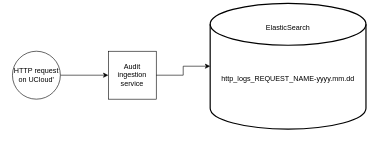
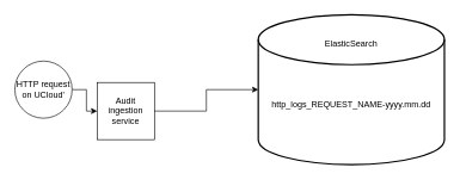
- <mxCell id="2" value="&lt;div&gt;ElasticSearch&lt;/div&gt;&lt;div&gt;&lt;br&gt;&lt;/div&gt;&lt;div&gt;&lt;br&gt;&lt;/div&gt;&lt;div&gt;&lt;br&gt;&lt;/div&gt;&lt;div&gt;&lt;br&gt;&lt;/div&gt;&lt;div&gt;&lt;br&gt;&lt;/div&gt;&lt;div&gt;http_logs_REQUEST_NAME-yyyy.mm.dd&lt;br&gt;&lt;/div&gt;&lt;div&gt;&lt;br&gt;&lt;/div&gt;&lt;div&gt;&lt;br&gt;&lt;/div&gt;&lt;div&gt;&lt;br&gt;&lt;/div&gt;" style="strokeWidth=2;html=1;shape=mxgraph.flowchart.database;whiteSpace=wrap;" vertex="1" parent="1"><mxGeometry x="350" y="5" width="260" height="210" as="geometry" /></mxCell>
+ <mxCell id="2" value="&lt;div&gt;ElasticSearch&lt;/div&gt;&lt;div&gt;&lt;br&gt;&lt;/div&gt;&lt;div&gt;&lt;br&gt;&lt;/div&gt;&lt;div&gt;&lt;br&gt;&lt;/div&gt;&lt;div&gt;&lt;br&gt;&lt;/div&gt;&lt;div&gt;&lt;br&gt;&lt;/div&gt;&lt;div&gt;http_logs_REQUEST_NAME-yyyy.mm.dd&lt;br&gt;&lt;/div&gt;&lt;div&gt;&lt;br&gt;&lt;/div&gt;&lt;div&gt;&lt;br&gt;&lt;/div&gt;&lt;div&gt;&lt;br&gt;&lt;/div&gt;" style="strokeWidth=2;html=1;shape=mxgraph.flowchart.database;whiteSpace=wrap;" vertex="1" parent="1"><mxGeometry x="360" y="20" width="260" height="210" as="geometry" /></mxCell>
- <mxCell id="5" value="Audit ingestion service" style="whiteSpace=wrap;html=1;aspect=fixed;" vertex="1" parent="1"><mxGeometry x="180" y="85" width="80" height="80" as="geometry" /></mxCell>
+ <mxCell id="5" value="Audit ingestion service" style="whiteSpace=wrap;html=1;aspect=fixed;" vertex="1" parent="1"><mxGeometry x="135" y="115" width="80" height="80" as="geometry" /></mxCell>
